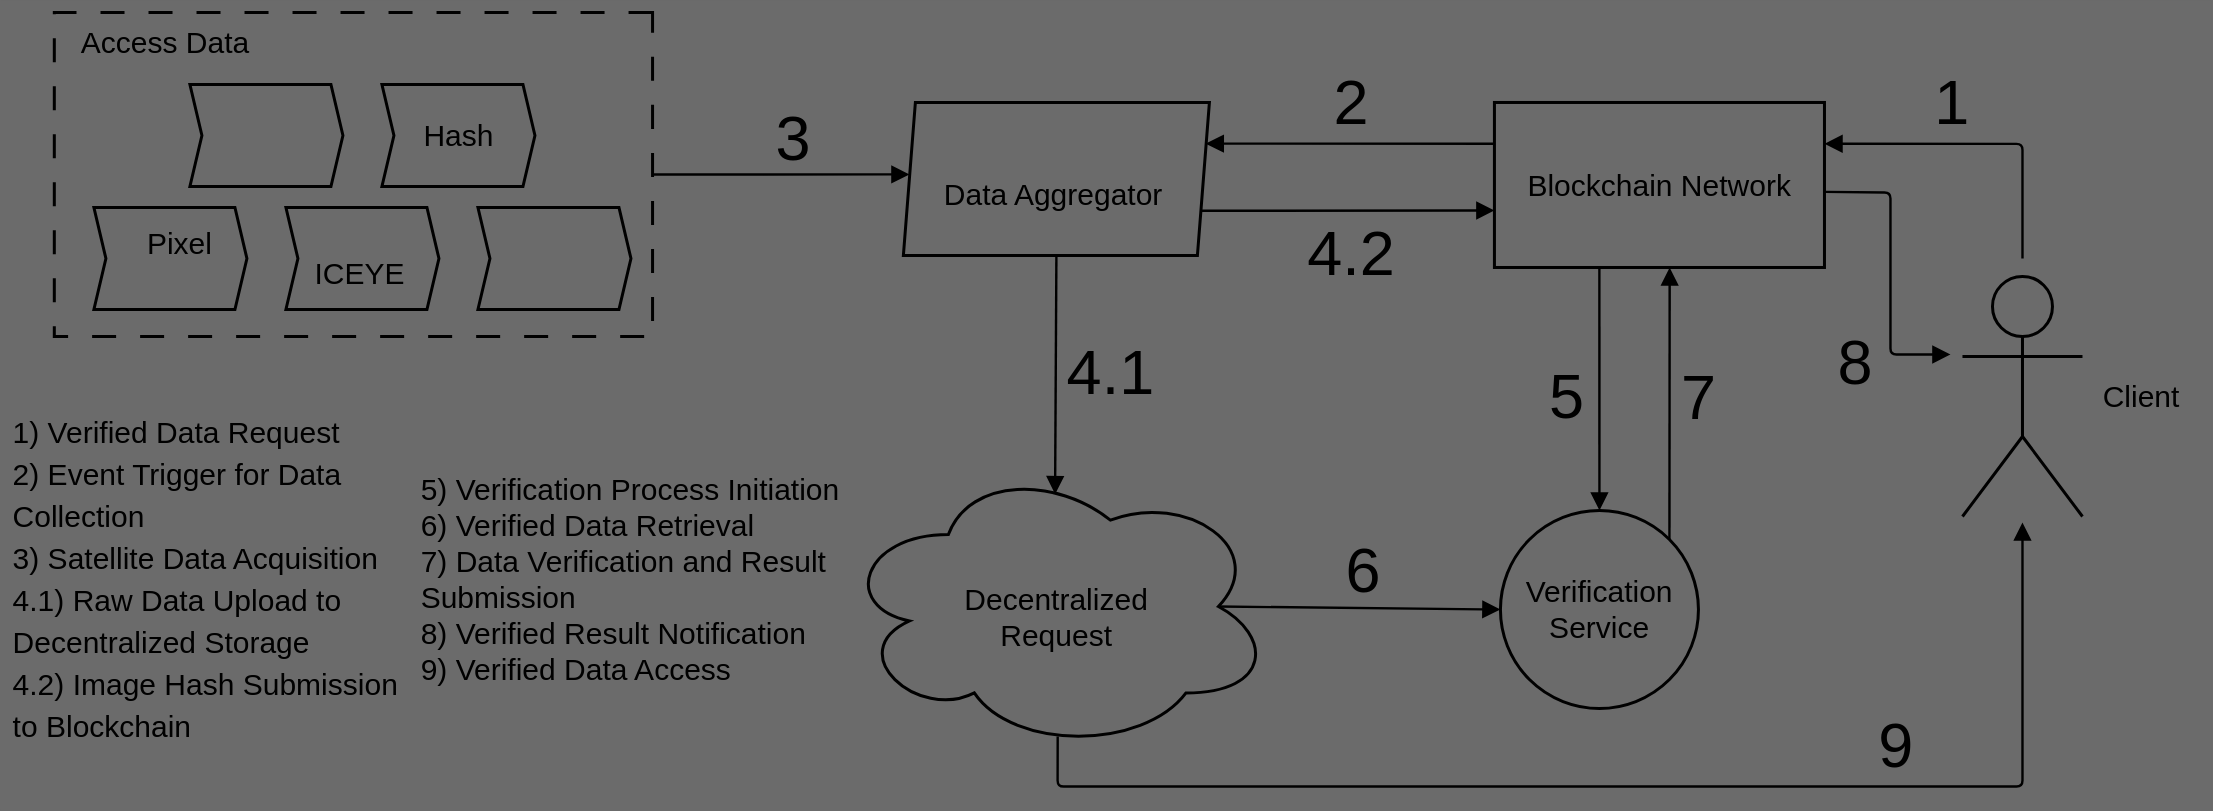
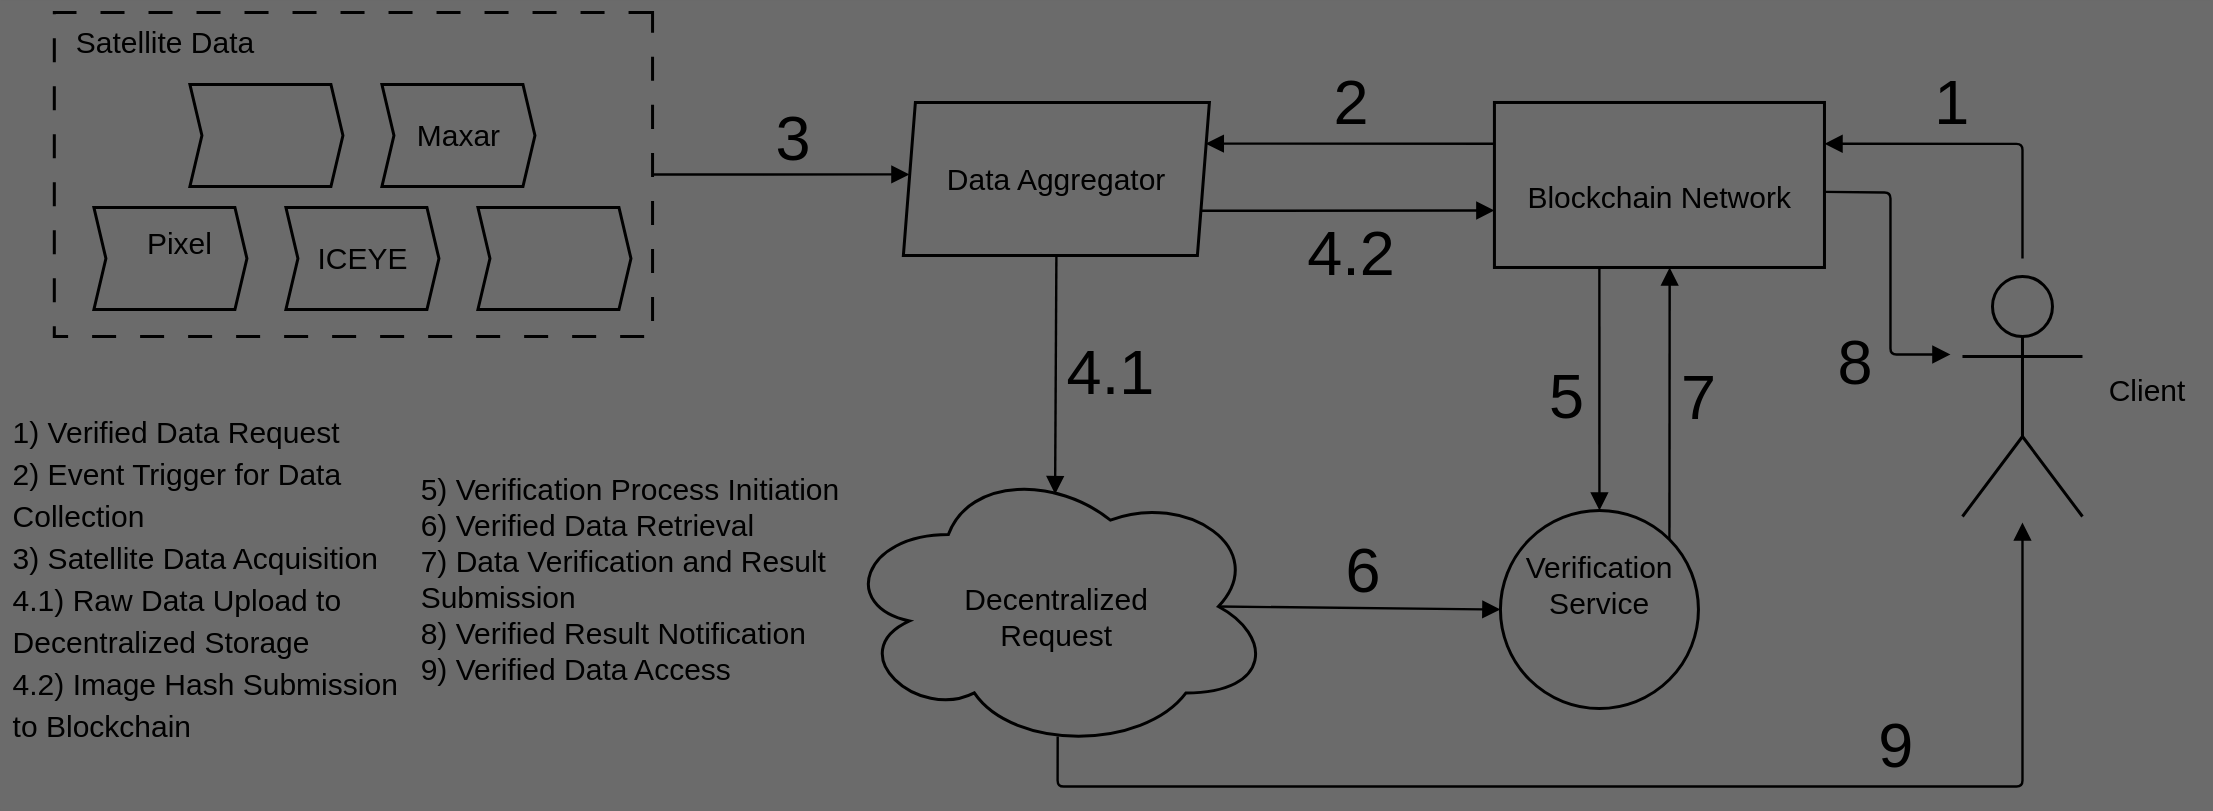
- <mxCell id="34" value="&lt;span style=&quot;font-size: 50px;&quot;&gt;Access Data&lt;/span&gt;" style="text;html=1;strokeColor=none;fillColor=none;align=center;verticalAlign=middle;whiteSpace=wrap;rounded=0;labelBackgroundColor=none;strokeWidth=5;fontSize=45;" vertex="1" parent="1"><mxGeometry x="90" y="20" width="370" height="100" as="geometry" /></mxCell>
+ <mxCell id="34" value="&lt;span style=&quot;font-size: 50px;&quot;&gt;Satellite Data&lt;/span&gt;" style="text;html=1;strokeColor=none;fillColor=none;align=center;verticalAlign=middle;whiteSpace=wrap;rounded=0;labelBackgroundColor=none;strokeWidth=5;fontSize=45;" vertex="1" parent="1"><mxGeometry x="90" y="20" width="370" height="100" as="geometry" /></mxCell>
- <mxCell id="48" value="&lt;span style=&quot;font-size: 50px;&quot;&gt;Hash&lt;/span&gt;" style="text;html=1;strokeColor=none;fillColor=none;align=center;verticalAlign=middle;whiteSpace=wrap;rounded=0;labelBackgroundColor=none;strokeWidth=5;fontSize=45;container=0;" vertex="1" parent="45"><mxGeometry x="347.5" y="42.5" width="200" height="85" as="geometry" /></mxCell>
+ <mxCell id="48" value="&lt;span style=&quot;font-size: 50px;&quot;&gt;Maxar&lt;/span&gt;" style="text;html=1;strokeColor=none;fillColor=none;align=center;verticalAlign=middle;whiteSpace=wrap;rounded=0;labelBackgroundColor=none;strokeWidth=5;fontSize=45;container=0;" vertex="1" parent="45"><mxGeometry x="347.5" y="42.5" width="200" height="85" as="geometry" /></mxCell>
- <mxCell id="29" value="&lt;font style=&quot;font-size: 50px;&quot;&gt;Blockchain Network&lt;/font&gt;" style="text;html=1;strokeColor=none;fillColor=none;align=center;verticalAlign=middle;whiteSpace=wrap;rounded=0;labelBackgroundColor=none;strokeWidth=5;fontSize=45;" vertex="1" parent="1"><mxGeometry x="2520" y="252.5" width="490" height="110" as="geometry" /></mxCell>
+ <mxCell id="29" value="&lt;font style=&quot;font-size: 50px;&quot;&gt;Blockchain Network&lt;/font&gt;" style="text;html=1;strokeColor=none;fillColor=none;align=center;verticalAlign=middle;whiteSpace=wrap;rounded=0;labelBackgroundColor=none;strokeWidth=5;fontSize=45;" vertex="1" parent="1"><mxGeometry x="2520" y="272.5" width="490" height="110" as="geometry" /></mxCell>
- <mxCell id="30" value="&lt;span style=&quot;font-size: 50px;&quot;&gt;Data Aggregator&lt;/span&gt;" style="text;html=1;strokeColor=none;fillColor=none;align=center;verticalAlign=middle;whiteSpace=wrap;rounded=0;labelBackgroundColor=none;strokeWidth=5;fontSize=45;" vertex="1" parent="1"><mxGeometry x="1510" y="267.5" width="490" height="110" as="geometry" /></mxCell>
+ <mxCell id="30" value="&lt;span style=&quot;font-size: 50px;&quot;&gt;Data Aggregator&lt;/span&gt;" style="text;html=1;strokeColor=none;fillColor=none;align=center;verticalAlign=middle;whiteSpace=wrap;rounded=0;labelBackgroundColor=none;strokeWidth=5;fontSize=45;" vertex="1" parent="1"><mxGeometry x="1515" y="242.5" width="490" height="110" as="geometry" /></mxCell>
- <mxCell id="44" value="&lt;span style=&quot;font-size: 50px;&quot;&gt;ICEYE&lt;/span&gt;" style="text;html=1;strokeColor=none;fillColor=none;align=center;verticalAlign=middle;whiteSpace=wrap;rounded=0;labelBackgroundColor=none;strokeWidth=5;fontSize=45;" vertex="1" parent="42"><mxGeometry x="22.5" y="67.5" width="200" height="85" as="geometry" /></mxCell>
+ <mxCell id="44" value="&lt;span style=&quot;font-size: 50px;&quot;&gt;ICEYE&lt;/span&gt;" style="text;html=1;strokeColor=none;fillColor=none;align=center;verticalAlign=middle;whiteSpace=wrap;rounded=0;labelBackgroundColor=none;strokeWidth=5;fontSize=45;" vertex="1" parent="42"><mxGeometry x="27.5" y="42.5" width="200" height="85" as="geometry" /></mxCell>
- <mxCell id="33" value="&lt;font style=&quot;font-size: 50px;&quot;&gt;Client&lt;/font&gt;" style="text;html=1;strokeColor=none;fillColor=none;align=center;verticalAlign=middle;whiteSpace=wrap;rounded=0;labelBackgroundColor=none;strokeWidth=5;fontSize=45;" vertex="1" parent="1"><mxGeometry x="3470" y="605" width="196" height="110" as="geometry" /></mxCell>
+ <mxCell id="33" value="&lt;font style=&quot;font-size: 50px;&quot;&gt;Client&lt;/font&gt;" style="text;html=1;strokeColor=none;fillColor=none;align=center;verticalAlign=middle;whiteSpace=wrap;rounded=0;labelBackgroundColor=none;strokeWidth=5;fontSize=45;" vertex="1" parent="1"><mxGeometry x="3480" y="595" width="196" height="110" as="geometry" /></mxCell>
- <mxCell id="32" value="&lt;span style=&quot;font-size: 50px;&quot;&gt;Verification&lt;br&gt;Service&lt;/span&gt;" style="text;html=1;strokeColor=none;fillColor=none;align=center;verticalAlign=middle;whiteSpace=wrap;rounded=0;labelBackgroundColor=none;strokeWidth=5;fontSize=45;" vertex="1" parent="1"><mxGeometry x="2516.25" y="947.5" width="297.5" height="135" as="geometry" /></mxCell>
+ <mxCell id="32" value="&lt;span style=&quot;font-size: 50px;&quot;&gt;Verification&lt;br&gt;Service&lt;/span&gt;" style="text;html=1;strokeColor=none;fillColor=none;align=center;verticalAlign=middle;whiteSpace=wrap;rounded=0;labelBackgroundColor=none;strokeWidth=5;fontSize=45;" vertex="1" parent="1"><mxGeometry x="2516.25" y="907.5" width="297.5" height="135" as="geometry" /></mxCell>
